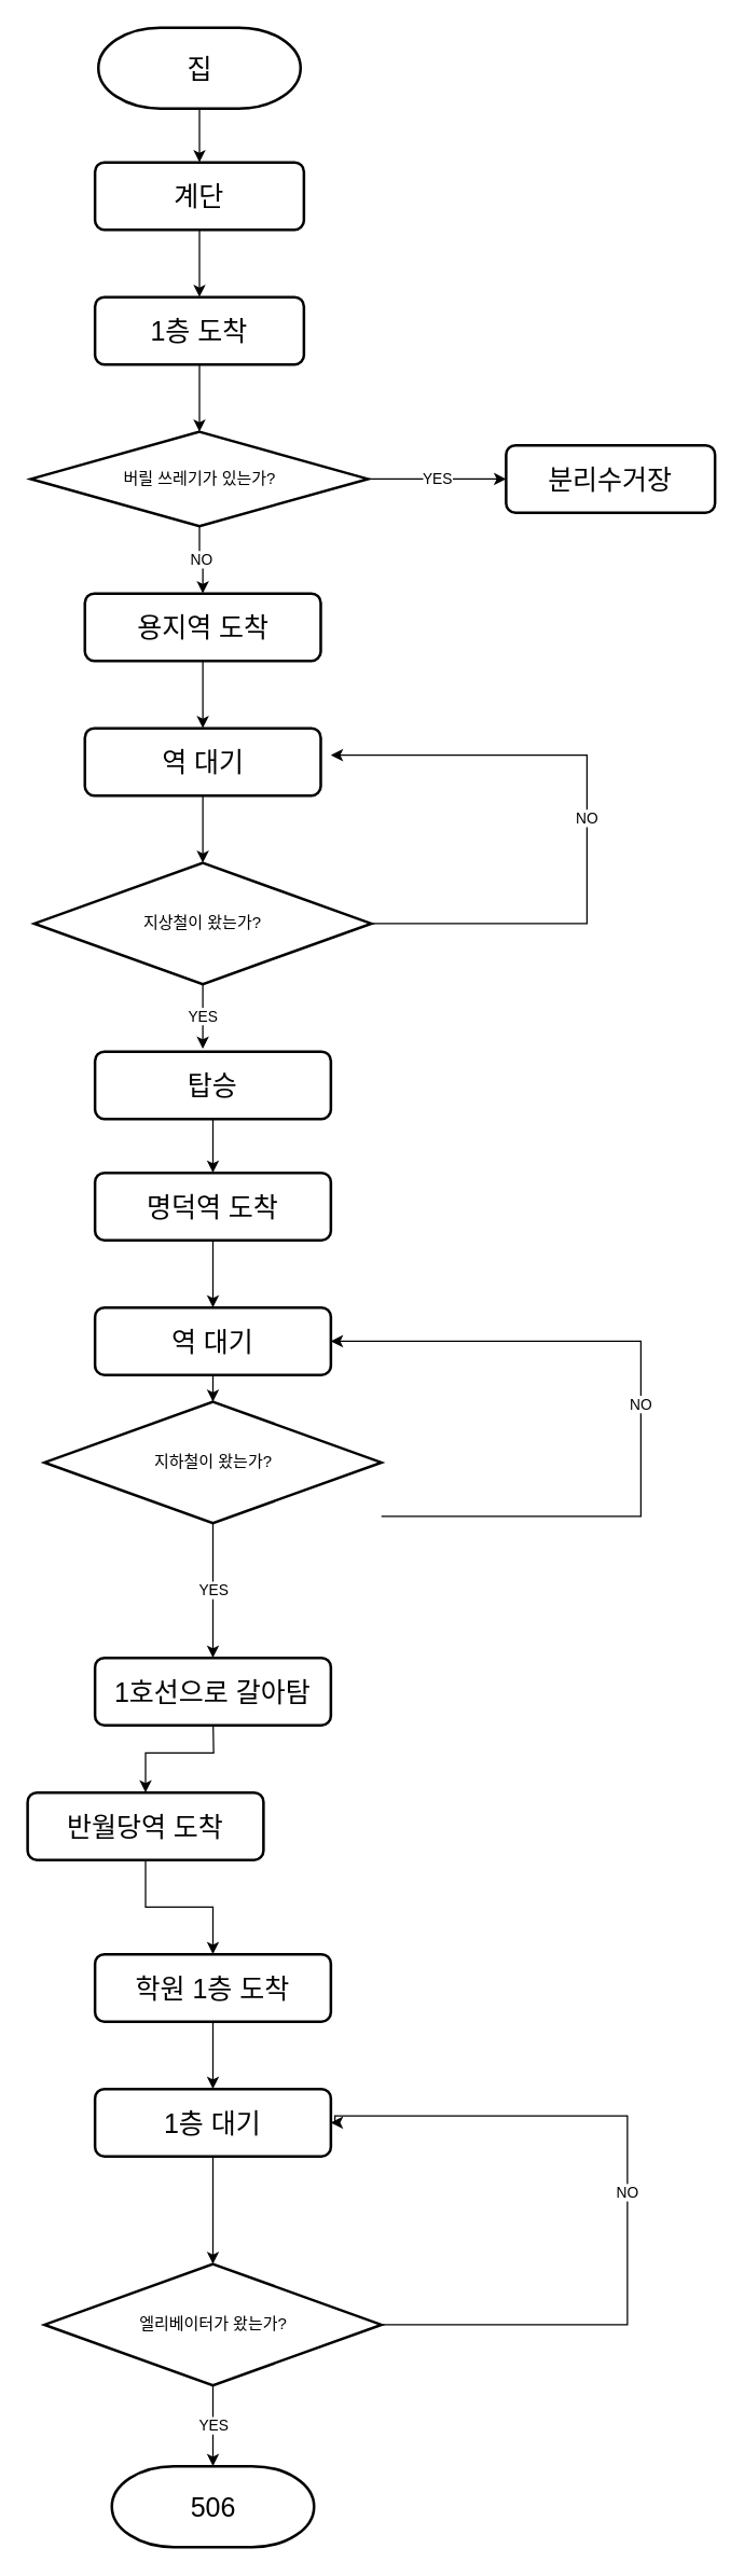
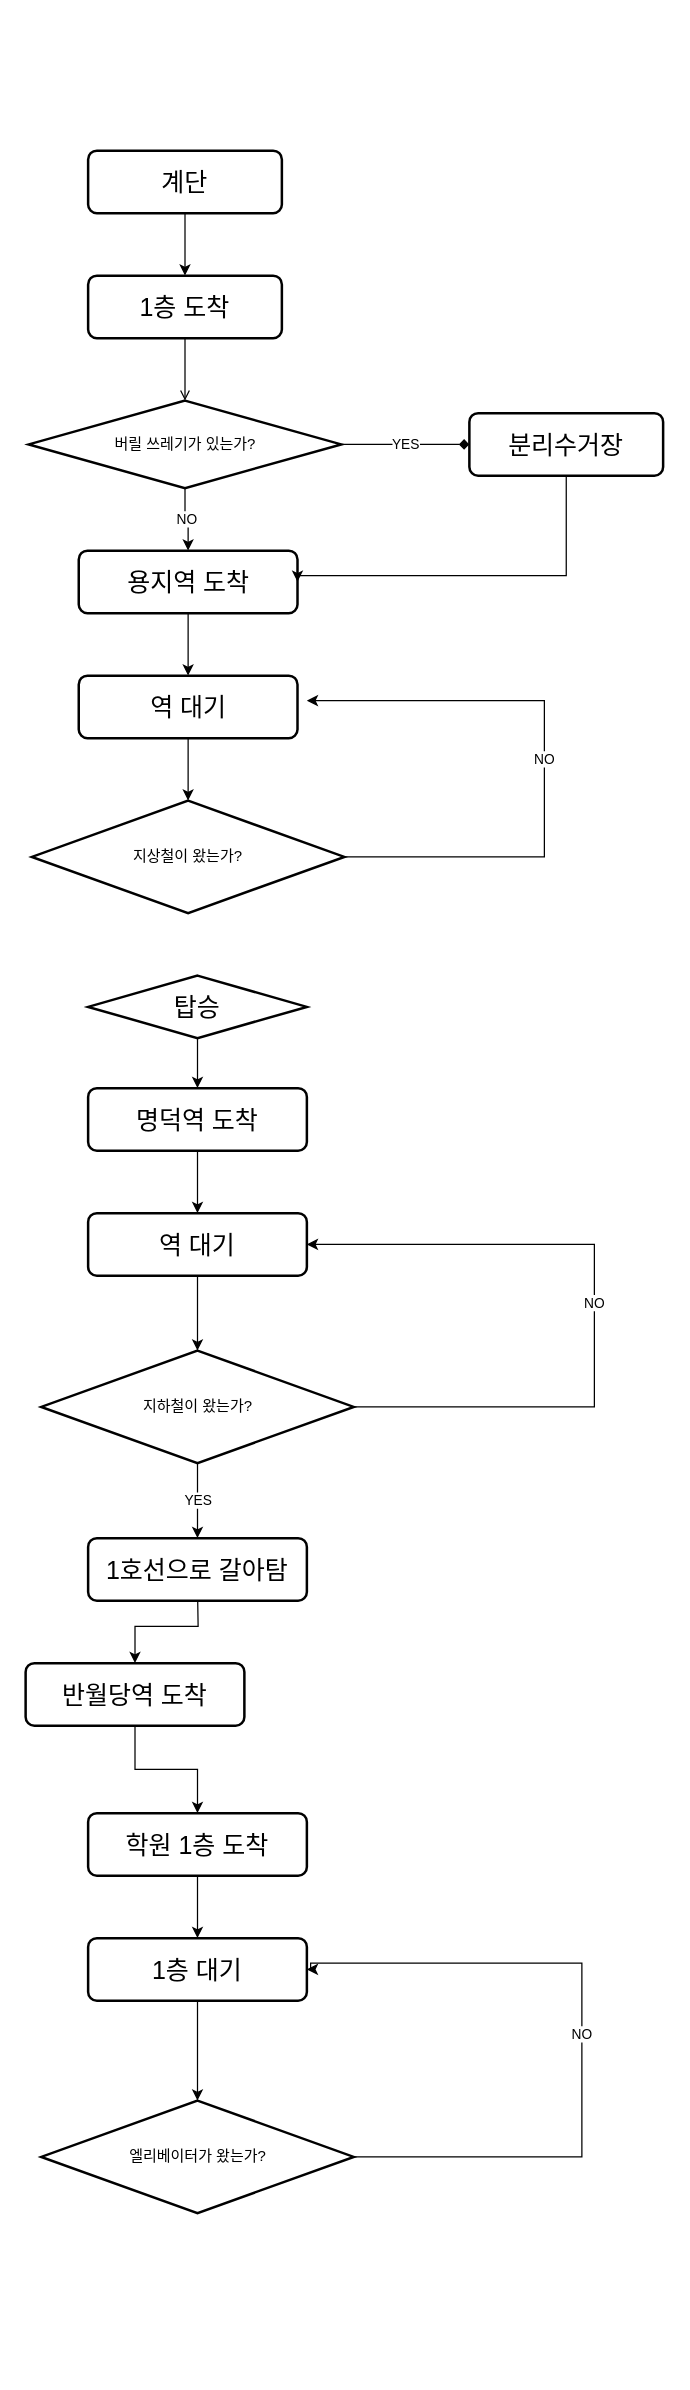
- <mxCell id="3" value="집" style="strokeWidth=2;html=1;shape=mxgraph.flowchart.terminator;whiteSpace=wrap;fontSize=20;" vertex="1" parent="1"><mxGeometry x="72.5" y="20" width="150" height="60" as="geometry" /></mxCell>
- <mxCell id="2" style="edgeStyle=orthogonalEdgeStyle;rounded=0;orthogonalLoop=1;jettySize=auto;html=1;entryX=0.5;entryY=0;entryDx=0;entryDy=0;" edge="1" parent="1" source="3" target="8"><mxGeometry relative="1" as="geometry" /></mxCell>
- <mxCell id="5" style="edgeStyle=orthogonalEdgeStyle;rounded=0;orthogonalLoop=1;jettySize=auto;html=1;entryX=0.5;entryY=0;entryDx=0;entryDy=0;entryPerimeter=0;" edge="1" parent="1" source="6" target="22"><mxGeometry relative="1" as="geometry" /></mxCell>
+ <mxCell id="5" style="edgeStyle=orthogonalEdgeStyle;rounded=0;orthogonalLoop=1;jettySize=auto;html=1;entryX=0.5;entryY=0;entryDx=0;entryDy=0;entryPerimeter=0;endArrow=open;" edge="1" parent="1" source="6" target="22"><mxGeometry relative="1" as="geometry" /></mxCell>
- <mxCell id="20" value="YES" style="edgeStyle=orthogonalEdgeStyle;rounded=0;orthogonalLoop=1;jettySize=auto;html=1;entryX=0;entryY=0.5;entryDx=0;entryDy=0;" edge="1" parent="1" source="22" target="24"><mxGeometry relative="1" as="geometry" /></mxCell>
+ <mxCell id="20" value="YES" style="edgeStyle=orthogonalEdgeStyle;rounded=0;orthogonalLoop=1;jettySize=auto;html=1;entryX=0;entryY=0.5;entryDx=0;entryDy=0;endArrow=diamond;" edge="1" parent="1" source="22" target="24"><mxGeometry relative="1" as="geometry" /></mxCell>
+ <mxCell id="23" style="edgeStyle=orthogonalEdgeStyle;rounded=0;orthogonalLoop=1;jettySize=auto;html=1;entryX=1;entryY=0.5;entryDx=0;entryDy=0;" edge="1" parent="1" source="24" target="10"><mxGeometry relative="1" as="geometry"><mxPoint x="445" y="460" as="targetPoint" /><Array as="points"><mxPoint x="453" y="460" /><mxPoint x="238" y="460" /></Array></mxGeometry></mxCell>
- <mxCell id="17" value="YES" style="edgeStyle=orthogonalEdgeStyle;rounded=0;orthogonalLoop=1;jettySize=auto;html=1;entryX=0.457;entryY=-0.04;entryDx=0;entryDy=0;entryPerimeter=0;" edge="1" parent="1" source="19" target="12"><mxGeometry relative="1" as="geometry" /></mxCell>
- <mxCell id="12" value="탑승" style="rounded=1;whiteSpace=wrap;html=1;absoluteArcSize=1;arcSize=14;strokeWidth=2;fontSize=20;" vertex="1" parent="1"><mxGeometry x="70" y="780" width="175" height="50" as="geometry" /></mxCell>
+ <mxCell id="12" value="탑승" style="rhombus;whiteSpace=wrap;html=1;absoluteArcSize=1;arcSize=14;strokeWidth=2;fontSize=20;" vertex="1" parent="1"><mxGeometry x="70" y="780" width="175" height="50" as="geometry" /></mxCell>
- <mxCell id="29" value="지하철이 왔는가?" style="strokeWidth=2;html=1;shape=mxgraph.flowchart.decision;whiteSpace=wrap;" vertex="1" parent="1"><mxGeometry x="32.5" y="1040" width="250" height="90" as="geometry" /></mxCell>
+ <mxCell id="29" value="지하철이 왔는가?" style="strokeWidth=2;html=1;shape=mxgraph.flowchart.decision;whiteSpace=wrap;" vertex="1" parent="1"><mxGeometry x="32.5" y="1080" width="250" height="90" as="geometry" /></mxCell>
- <mxCell id="31" value="YES" style="edgeStyle=orthogonalEdgeStyle;rounded=0;orthogonalLoop=1;jettySize=auto;html=1;entryX=0.5;entryY=0;entryDx=0;entryDy=0;entryPerimeter=0;" edge="1" parent="1" source="32" target="4"><mxGeometry relative="1" as="geometry" /></mxCell>
- <mxCell id="4" value="&lt;font style=&quot;font-size: 20px;&quot;&gt;506&lt;/font&gt;" style="strokeWidth=2;html=1;shape=mxgraph.flowchart.terminator;whiteSpace=wrap;" vertex="1" parent="1"><mxGeometry x="82.5" y="1830" width="150" height="60" as="geometry" /></mxCell>
